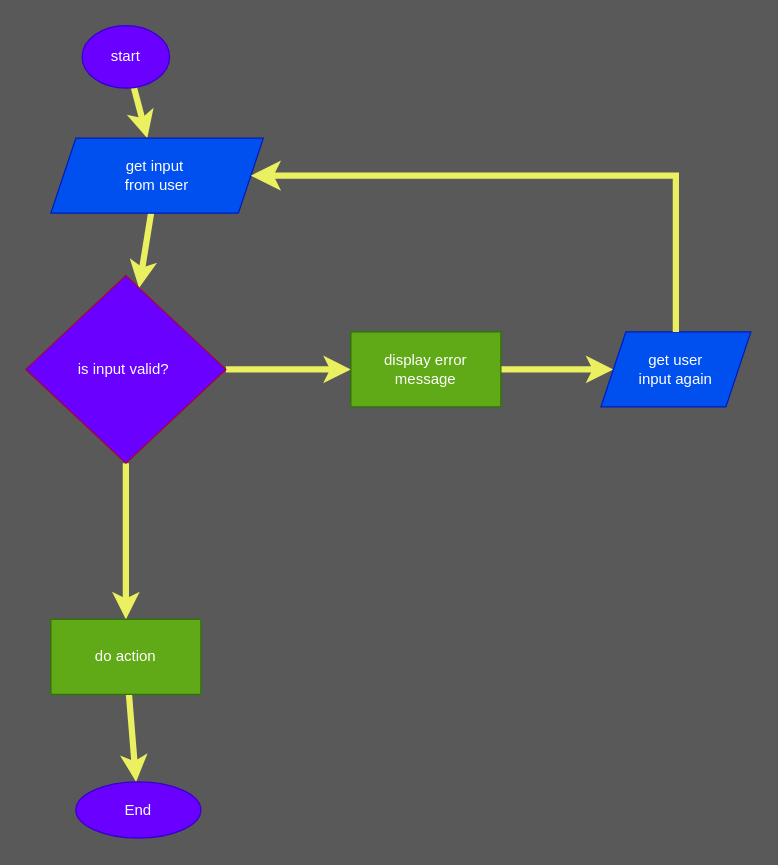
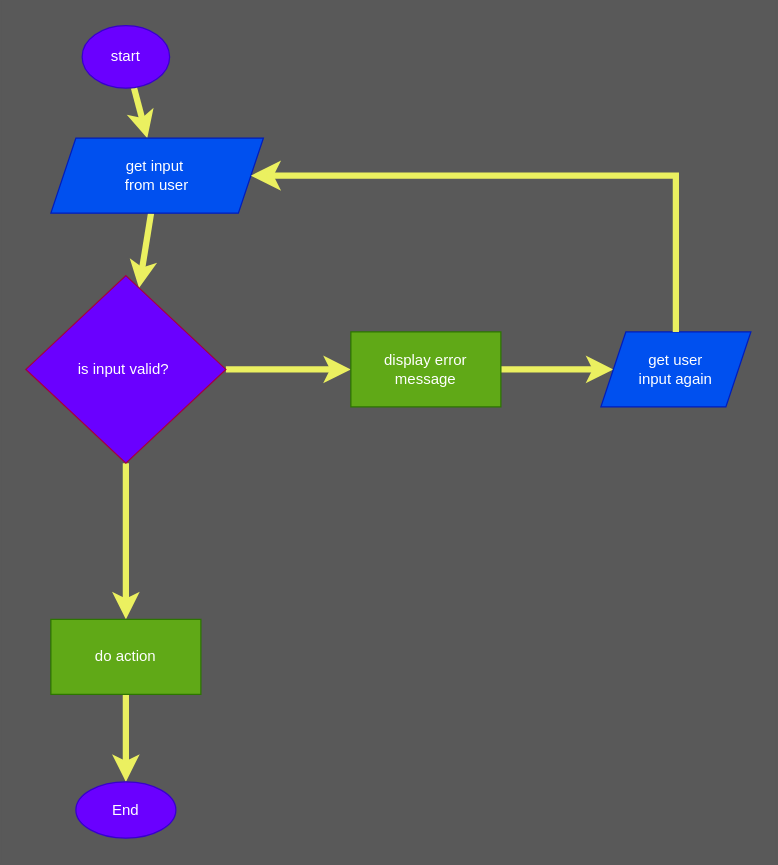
- <mxCell id="15" value="End" style="ellipse;whiteSpace=wrap;html=1;fillColor=#6a00ff;fontColor=#ffffff;strokeColor=#3700CC;" vertex="1" parent="1"><mxGeometry x="60" y="625" width="100" height="45" as="geometry" /></mxCell>
+ <mxCell id="15" value="End" style="ellipse;whiteSpace=wrap;html=1;fillColor=#6a00ff;fontColor=#ffffff;strokeColor=#3700CC;" vertex="1" parent="1"><mxGeometry x="60" y="625" width="80" height="45" as="geometry" /></mxCell>
